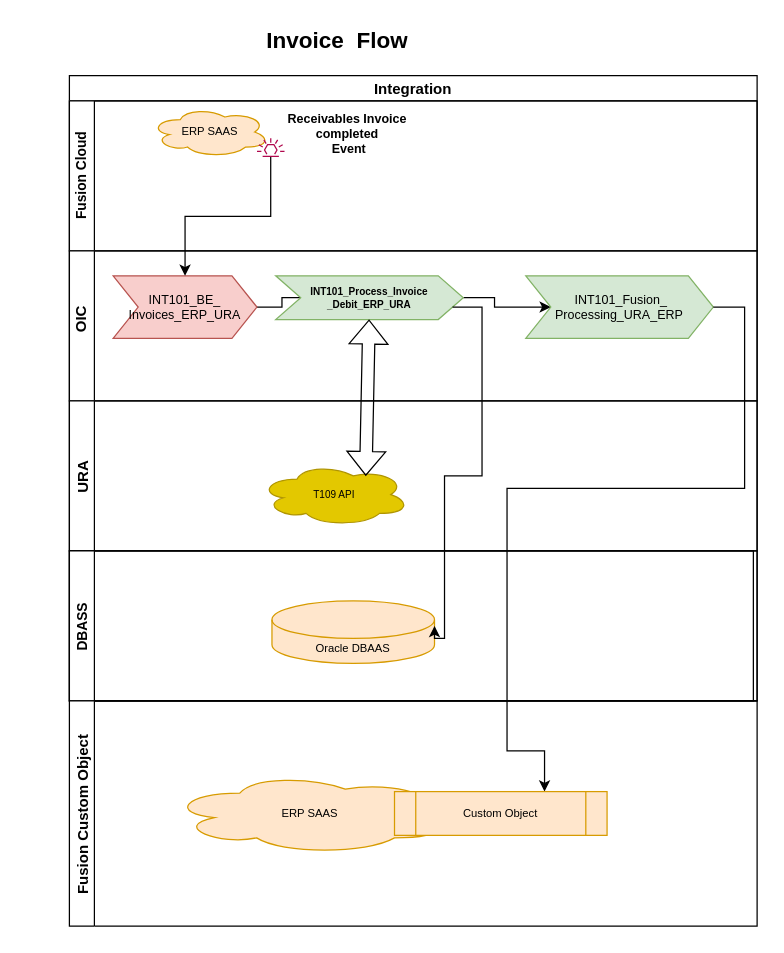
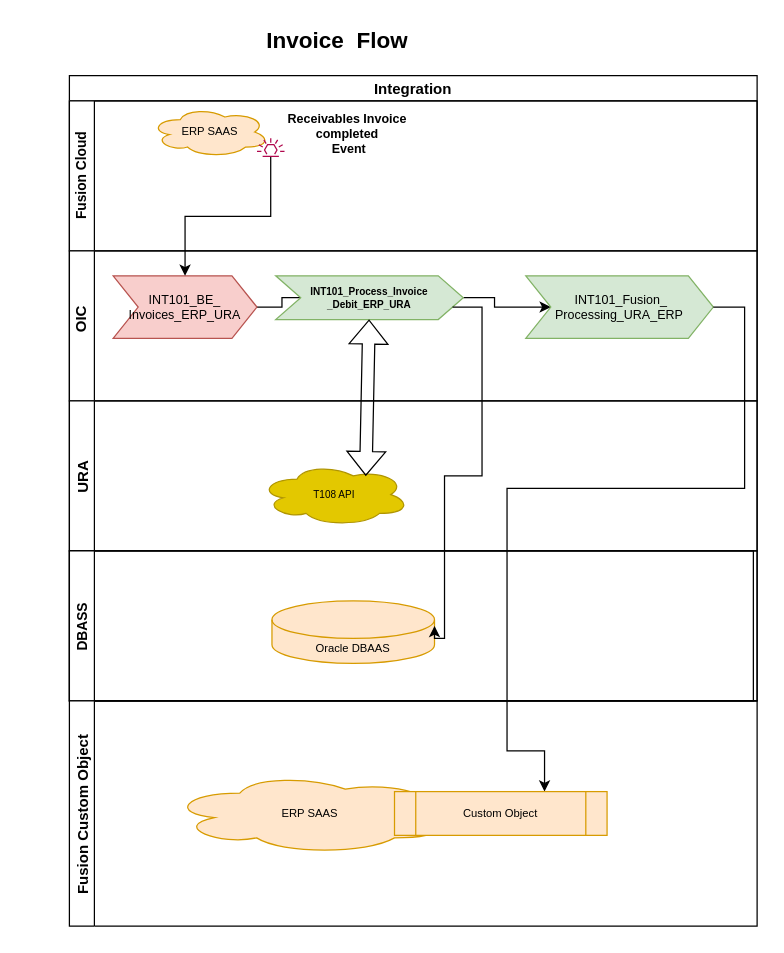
- <mxCell id="16" value="T109 API " style="ellipse;shape=cloud;whiteSpace=wrap;html=1;fontSize=8;fillColor=#e3c800;fontColor=#000000;strokeColor=#B09500;" vertex="1" parent="15"><mxGeometry x="152.08" y="50" width="120" height="50" as="geometry" /></mxCell>
+ <mxCell id="16" value="T108 API " style="ellipse;shape=cloud;whiteSpace=wrap;html=1;fontSize=8;fillColor=#e3c800;fontColor=#000000;strokeColor=#B09500;" vertex="1" parent="15"><mxGeometry x="152.08" y="50" width="120" height="50" as="geometry" /></mxCell>
